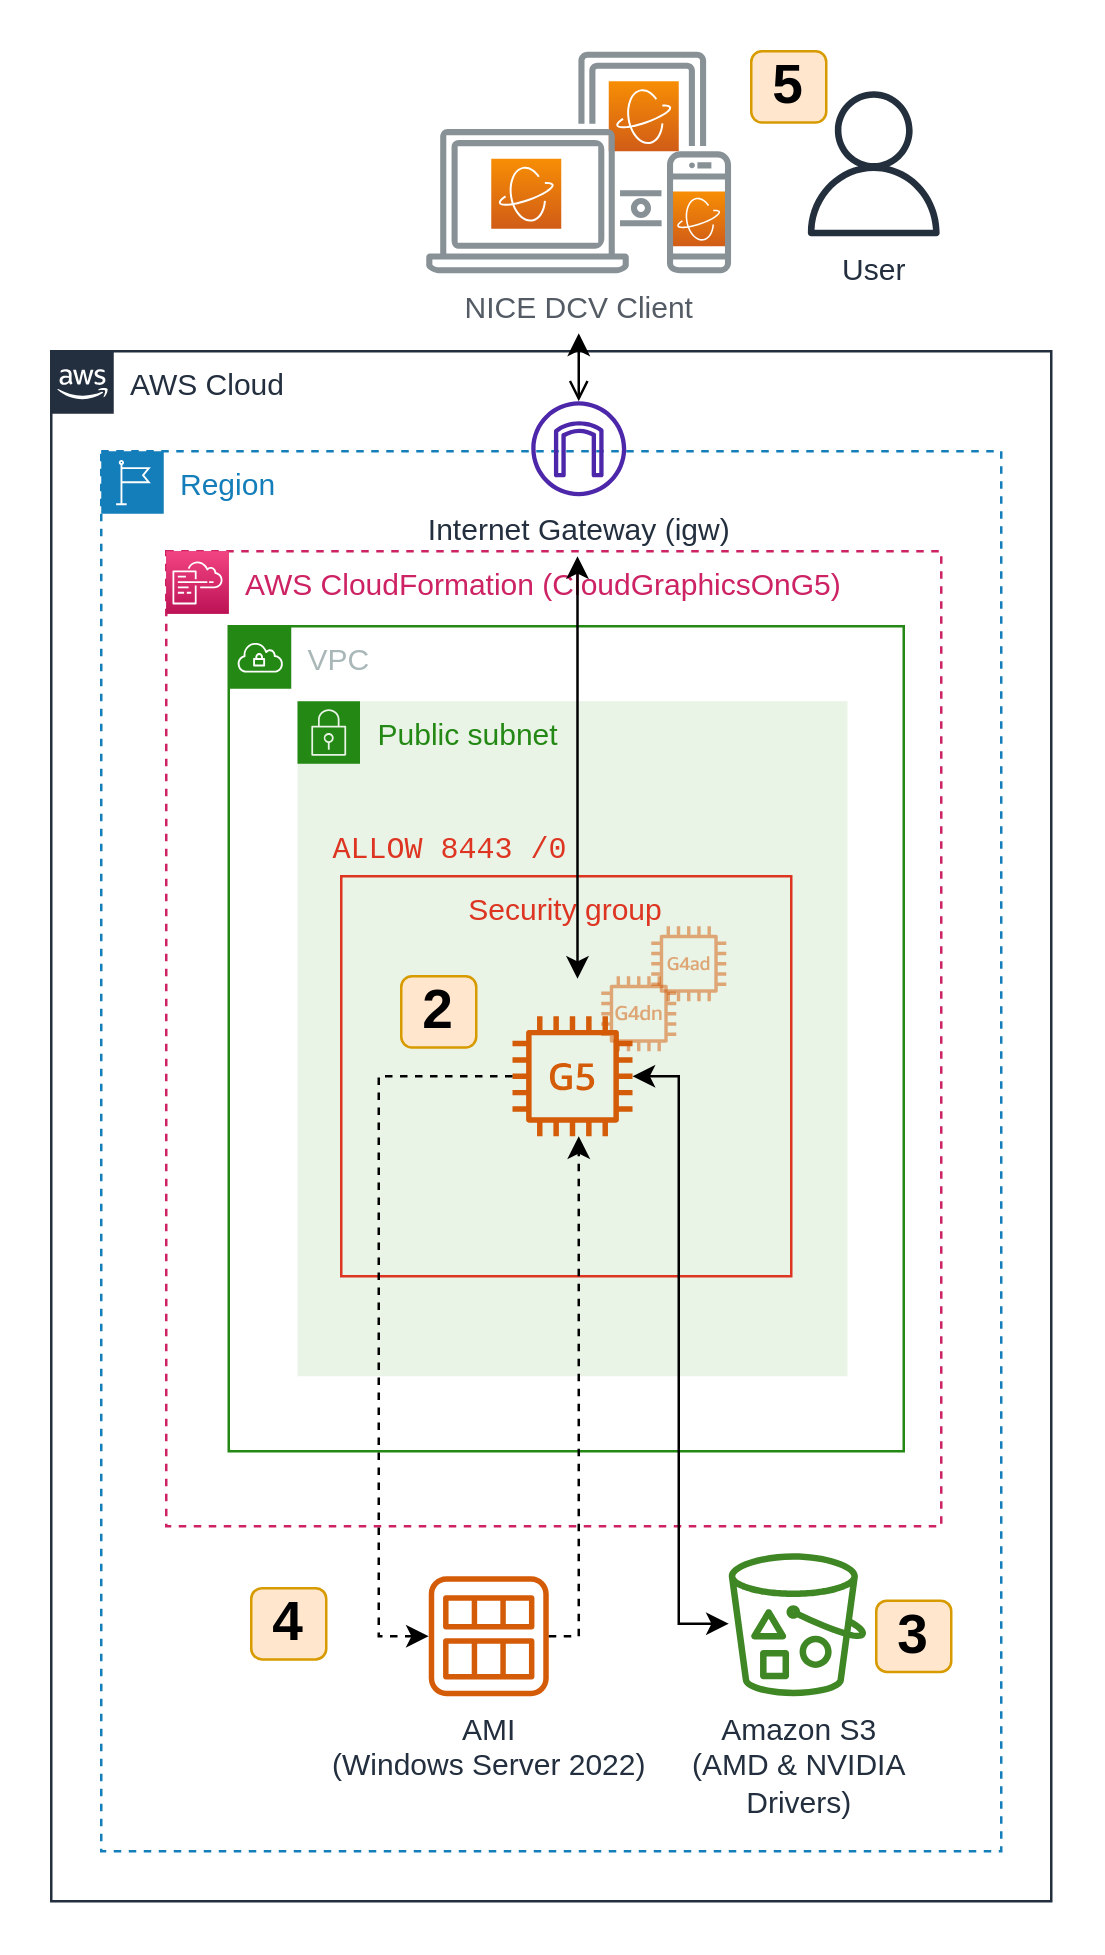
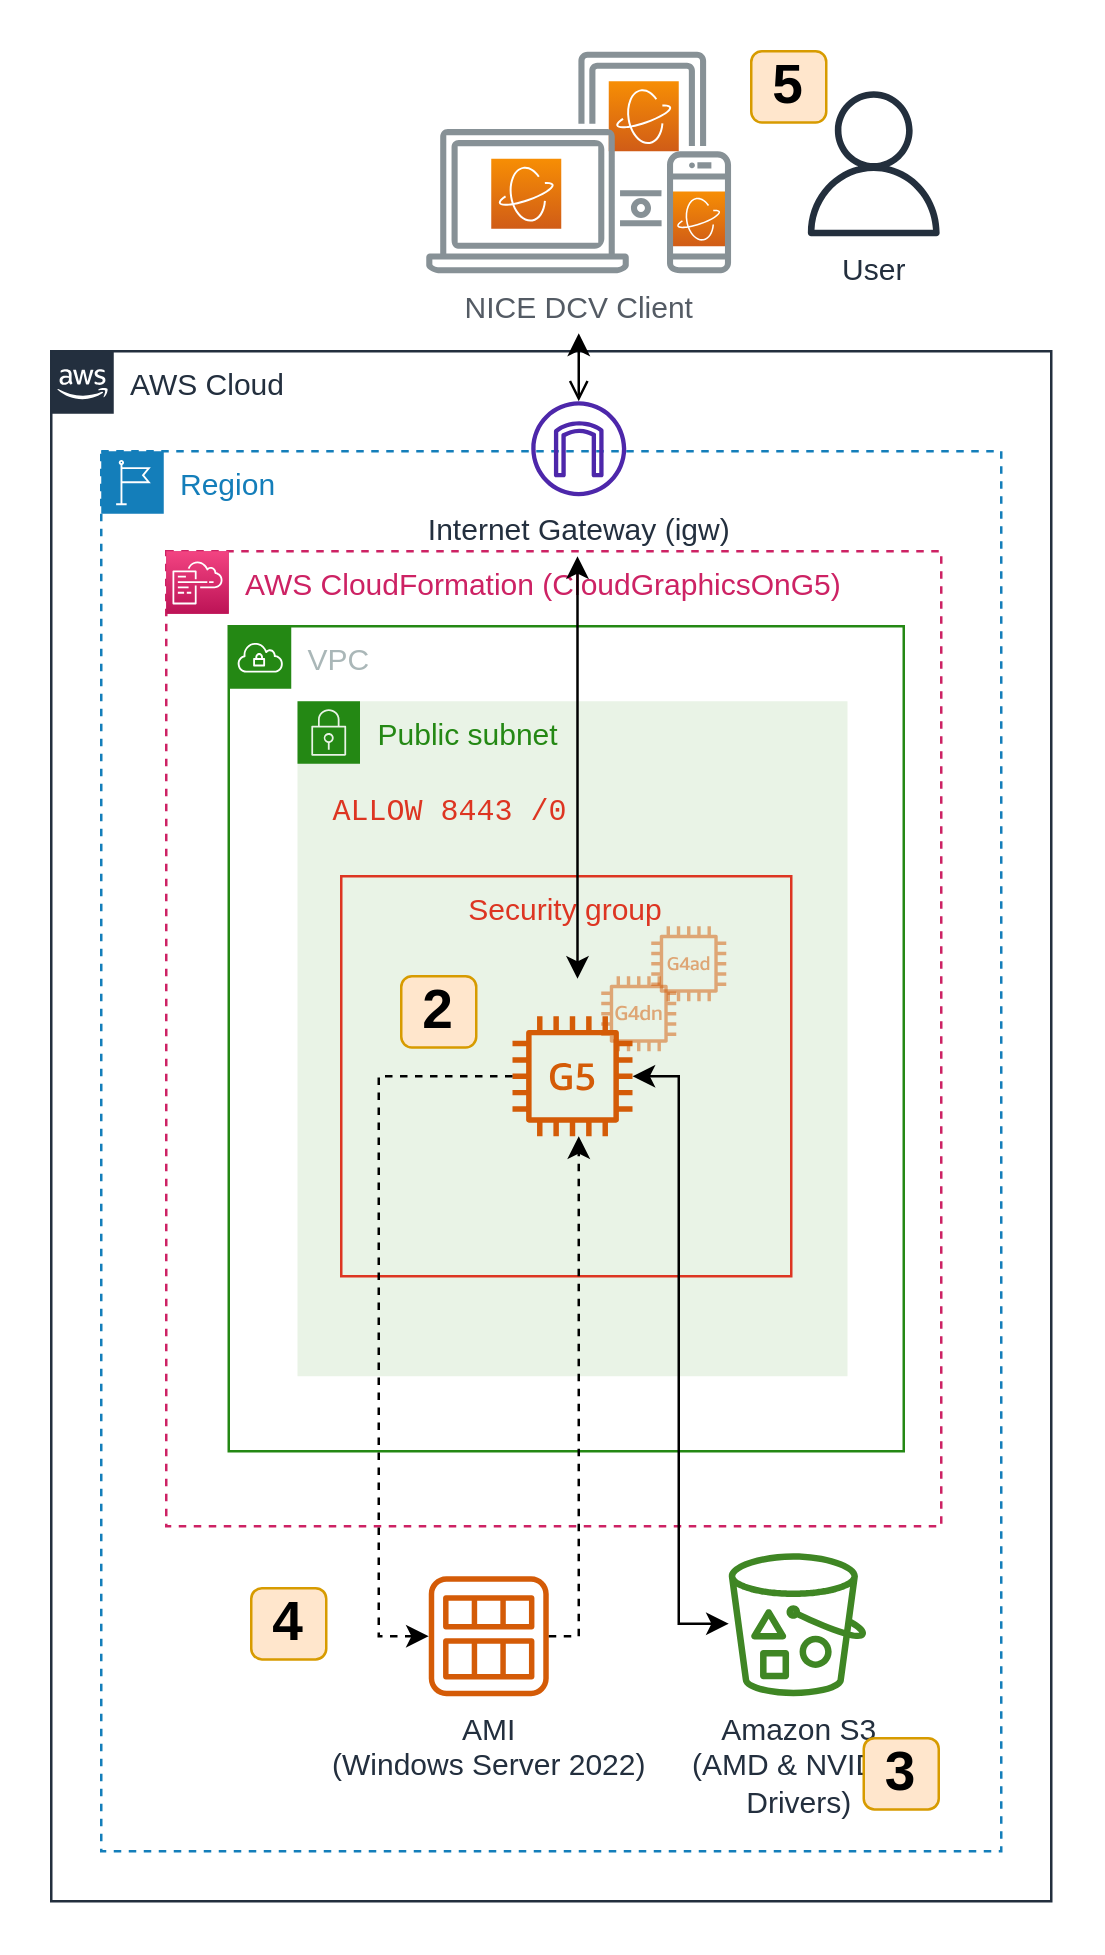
- <mxCell id="11" value="&lt;font face=&quot;Courier New&quot;&gt;&lt;br&gt;ALLOW 8443 /0&lt;/font&gt;" style="text;whiteSpace=wrap;html=1;fontColor=#DD3522;" parent="10" vertex="1"><mxGeometry x="12.5" y="30" width="110" height="40" as="geometry" /></mxCell>
+ <mxCell id="11" value="&lt;font face=&quot;Courier New&quot;&gt;&lt;br&gt;ALLOW 8443 /0&lt;/font&gt;" style="text;whiteSpace=wrap;html=1;fontColor=#DD3522;" parent="10" vertex="1"><mxGeometry x="12.5" y="15" width="110" height="40" as="geometry" /></mxCell>
- <mxCell id="21" value="3" style="rounded=1;whiteSpace=wrap;html=1;fillColor=#ffe6cc;strokeColor=#d79b00;fontStyle=1;fontSize=22;labelBackgroundColor=none;glass=0;shadow=0;" parent="3" vertex="1"><mxGeometry x="310" y="459.75" width="30" height="28.5" as="geometry" /></mxCell>
+ <mxCell id="21" value="3" style="rounded=1;whiteSpace=wrap;html=1;fillColor=#ffe6cc;strokeColor=#d79b00;fontStyle=1;fontSize=22;labelBackgroundColor=none;glass=0;shadow=0;" parent="3" vertex="1"><mxGeometry x="305" y="514.75" width="30" height="28.5" as="geometry" /></mxCell>
